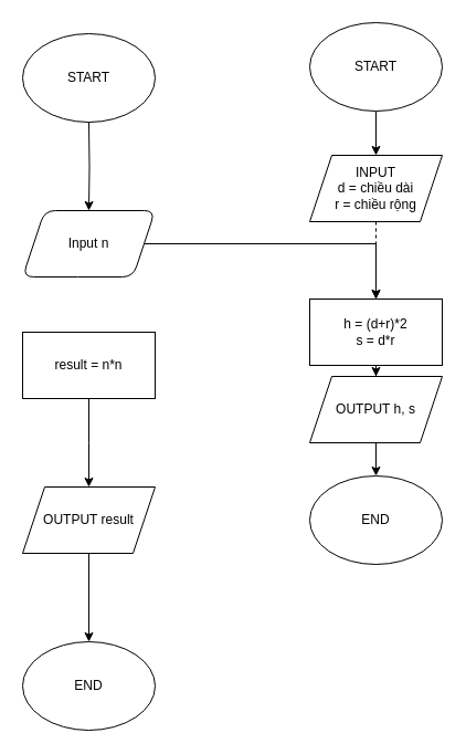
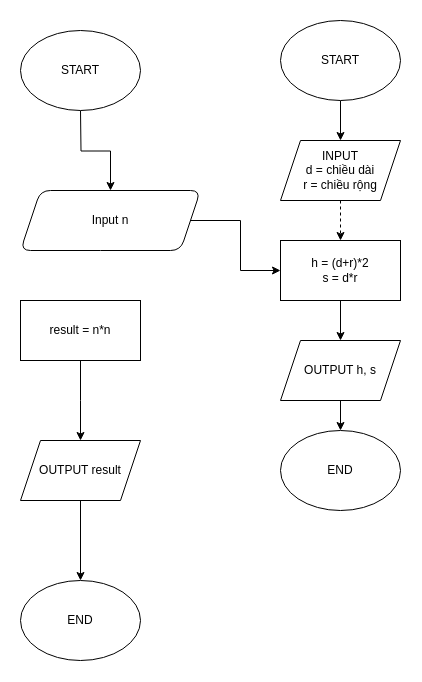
- <mxCell id="4" value="Input n" style="shape=parallelogram;perimeter=parallelogramPerimeter;whiteSpace=wrap;html=1;fixedSize=1;rounded=1;" vertex="1" parent="1"><mxGeometry x="20" y="190" width="120" height="60" as="geometry" /></mxCell>
+ <mxCell id="4" value="Input n" style="shape=parallelogram;perimeter=parallelogramPerimeter;whiteSpace=wrap;html=1;fixedSize=1;rounded=1;" vertex="1" parent="1"><mxGeometry x="20" y="190" width="180" height="60" as="geometry" /></mxCell>
- <mxCell id="16" value="h = (d+r)*2&lt;div&gt;s = d*r&lt;/div&gt;" style="rounded=0;whiteSpace=wrap;html=1;" vertex="1" parent="1"><mxGeometry x="280" y="270" width="120" height="60" as="geometry" /></mxCell>
+ <mxCell id="16" value="h = (d+r)*2&lt;div&gt;s = d*r&lt;/div&gt;" style="rounded=0;whiteSpace=wrap;html=1;" vertex="1" parent="1"><mxGeometry x="280" y="240" width="120" height="60" as="geometry" /></mxCell>
